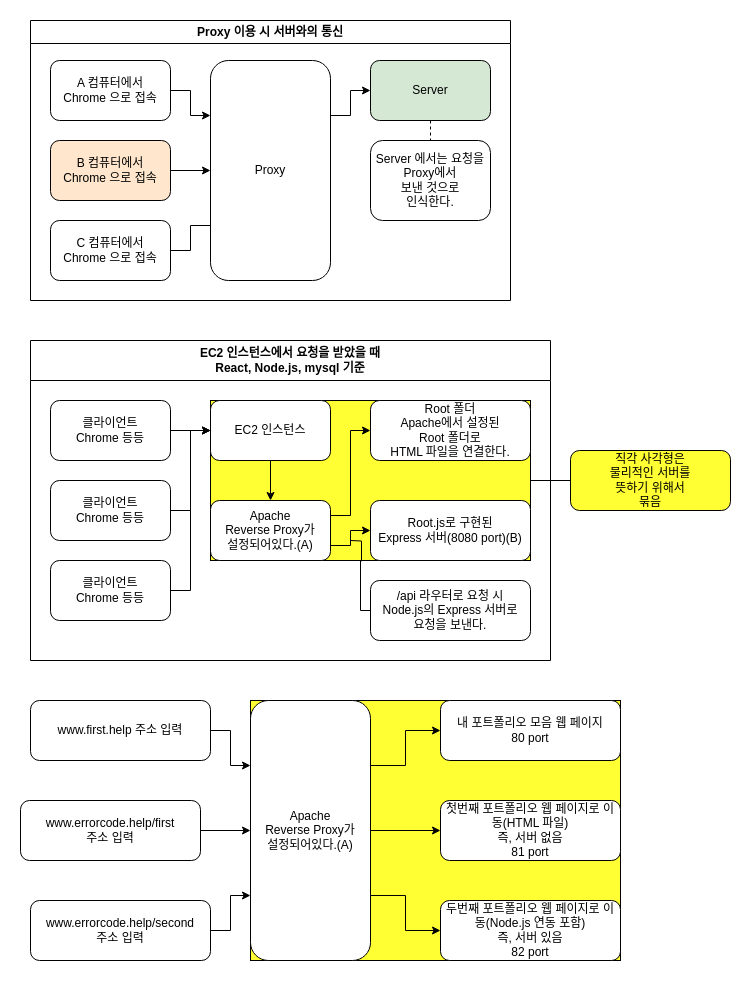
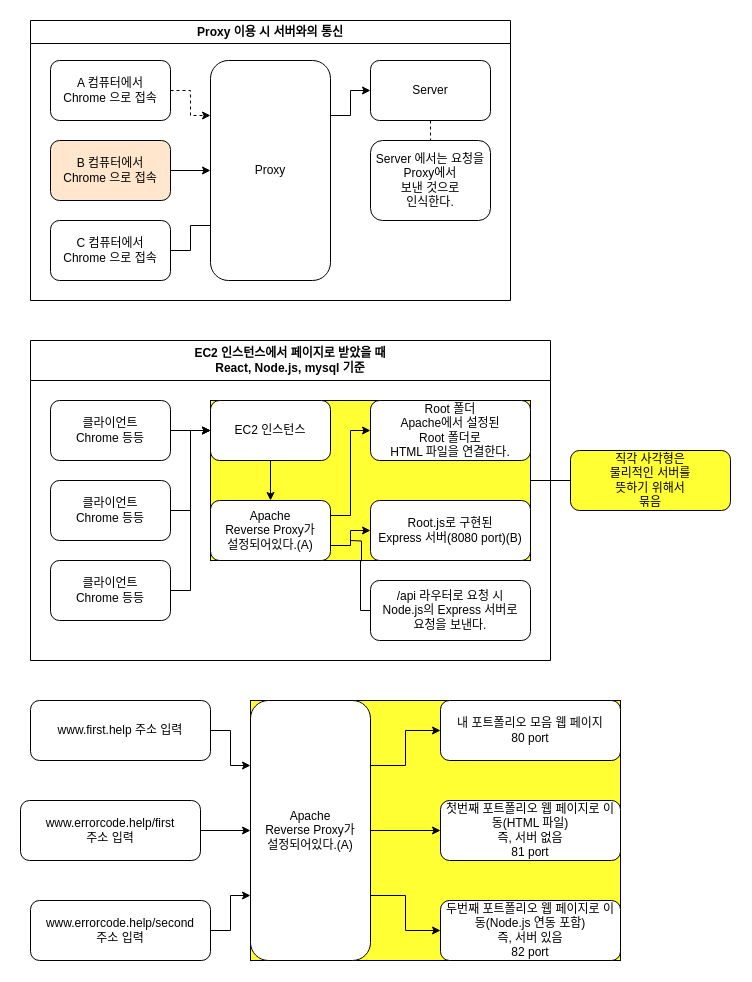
- <mxCell id="12" value="Server" style="rounded=1;whiteSpace=wrap;html=1;fillColor=#d5e8d4;" vertex="1" parent="3"><mxGeometry x="340" y="40" width="120" height="60" as="geometry" /></mxCell>
+ <mxCell id="12" value="Server" style="rounded=1;whiteSpace=wrap;html=1;" vertex="1" parent="3"><mxGeometry x="340" y="40" width="120" height="60" as="geometry" /></mxCell>
- <mxCell id="4" style="edgeStyle=orthogonalEdgeStyle;rounded=0;orthogonalLoop=1;jettySize=auto;html=1;exitX=1;exitY=0.5;exitDx=0;exitDy=0;entryX=0;entryY=0.25;entryDx=0;entryDy=0;" edge="1" parent="3" source="5" target="11"><mxGeometry relative="1" as="geometry" /></mxCell>
+ <mxCell id="4" style="edgeStyle=orthogonalEdgeStyle;rounded=0;orthogonalLoop=1;jettySize=auto;html=1;exitX=1;exitY=0.5;exitDx=0;exitDy=0;entryX=0;entryY=0.25;entryDx=0;entryDy=0;dashed=1;" edge="1" parent="3" source="5" target="11"><mxGeometry relative="1" as="geometry" /></mxCell>
- <mxCell id="15" value="EC2 인스턴스에서 요청을 받았을 때&lt;br&gt;React, Node.js, mysql 기준" style="swimlane;whiteSpace=wrap;html=1;startSize=40;" vertex="1" parent="1"><mxGeometry x="30" y="340" width="520" height="320" as="geometry" /></mxCell>
+ <mxCell id="15" value="EC2 인스턴스에서 페이지로 받았을 때&lt;br&gt;React, Node.js, mysql 기준" style="swimlane;whiteSpace=wrap;html=1;startSize=40;" vertex="1" parent="1"><mxGeometry x="30" y="340" width="520" height="320" as="geometry" /></mxCell>
